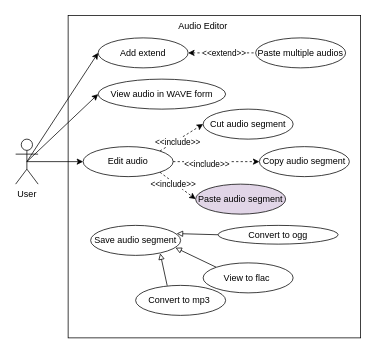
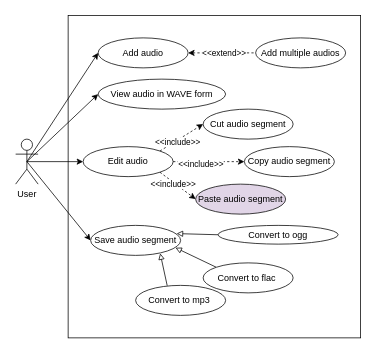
- <mxCell id="6" value="Audio Editor" style="text;html=1;align=center;verticalAlign=middle;whiteSpace=wrap;rounded=0;" vertex="1" parent="1"><mxGeometry x="215" y="20" width="110" height="30" as="geometry" /></mxCell>
- <mxCell id="19" value="Add extend" style="ellipse;whiteSpace=wrap;html=1;" vertex="1" parent="1"><mxGeometry x="130" y="50" width="120" height="40" as="geometry" /></mxCell>
+ <mxCell id="19" value="Add audio" style="ellipse;whiteSpace=wrap;html=1;" vertex="1" parent="1"><mxGeometry x="130" y="50" width="120" height="40" as="geometry" /></mxCell>
- <mxCell id="30" value="Paste multiple audios" style="ellipse;whiteSpace=wrap;html=1;" vertex="1" parent="1"><mxGeometry x="340" y="50" width="120" height="40" as="geometry" /></mxCell>
+ <mxCell id="30" value="Add multiple audios" style="ellipse;whiteSpace=wrap;html=1;" vertex="1" parent="1"><mxGeometry x="340" y="50" width="120" height="40" as="geometry" /></mxCell>
- <mxCell id="21" value="Copy audio segment" style="ellipse;whiteSpace=wrap;html=1;" vertex="1" parent="1"><mxGeometry x="345" y="195" width="120" height="40" as="geometry" /></mxCell>
+ <mxCell id="21" value="Copy audio segment" style="ellipse;whiteSpace=wrap;html=1;" vertex="1" parent="1"><mxGeometry x="325" y="195" width="120" height="40" as="geometry" /></mxCell>
+ <mxCell id="4" style="rounded=0;orthogonalLoop=1;jettySize=auto;html=1;exitX=0.5;exitY=0.5;exitDx=0;exitDy=0;exitPerimeter=0;entryX=0;entryY=0.5;entryDx=0;entryDy=0;" edge="1" parent="1" source="5" target="7"><mxGeometry relative="1" as="geometry" /></mxCell>
- <mxCell id="11" value="View to flac&amp;nbsp;" style="ellipse;whiteSpace=wrap;html=1;" vertex="1" parent="1"><mxGeometry x="270" y="350" width="120" height="40" as="geometry" /></mxCell>
+ <mxCell id="11" value="Convert to flac&amp;nbsp;" style="ellipse;whiteSpace=wrap;html=1;" vertex="1" parent="1"><mxGeometry x="270" y="350" width="120" height="40" as="geometry" /></mxCell>
